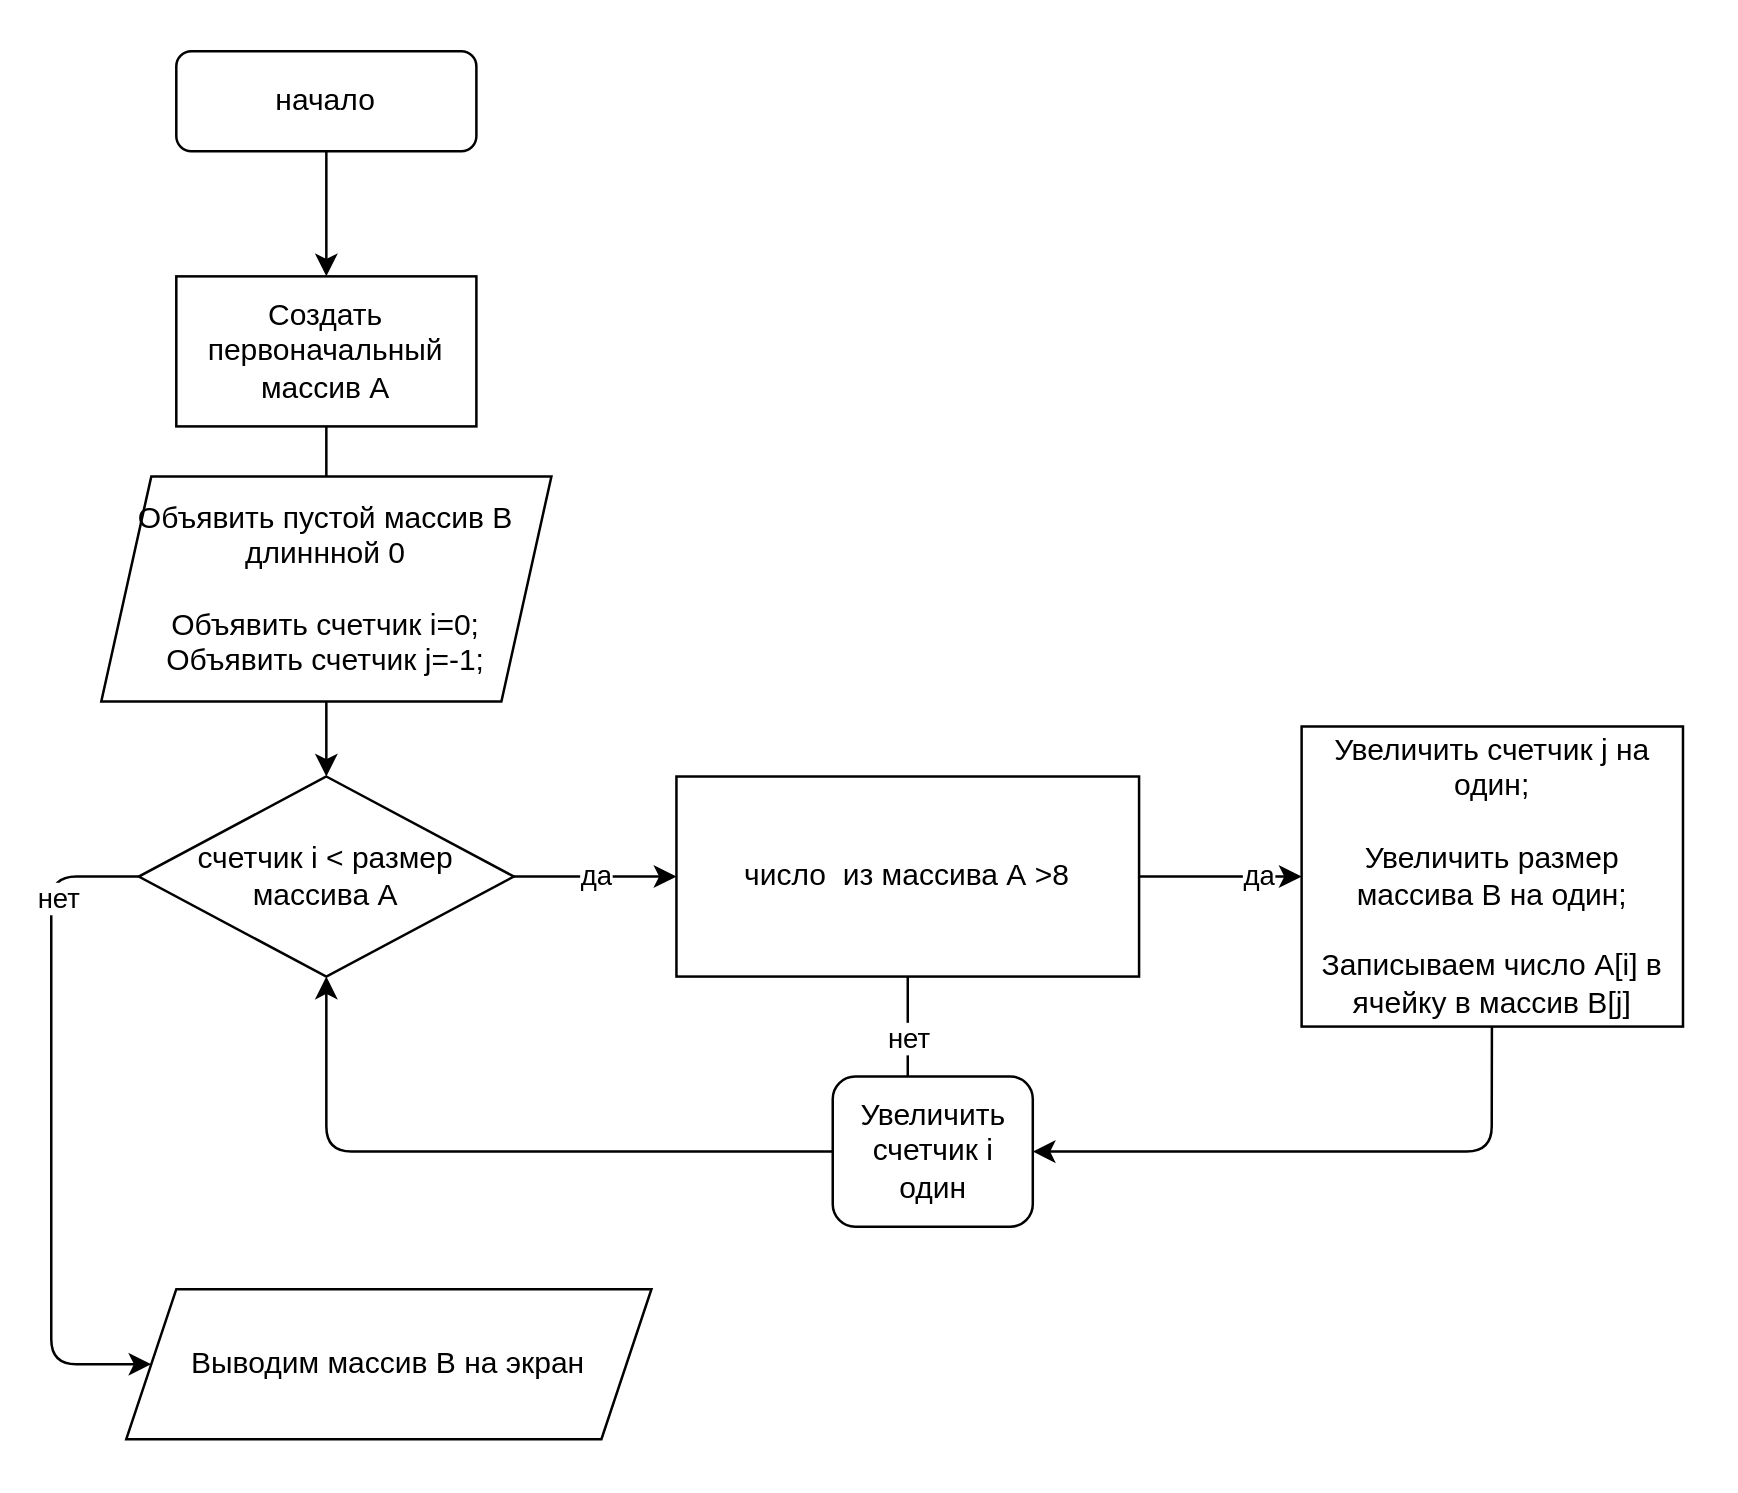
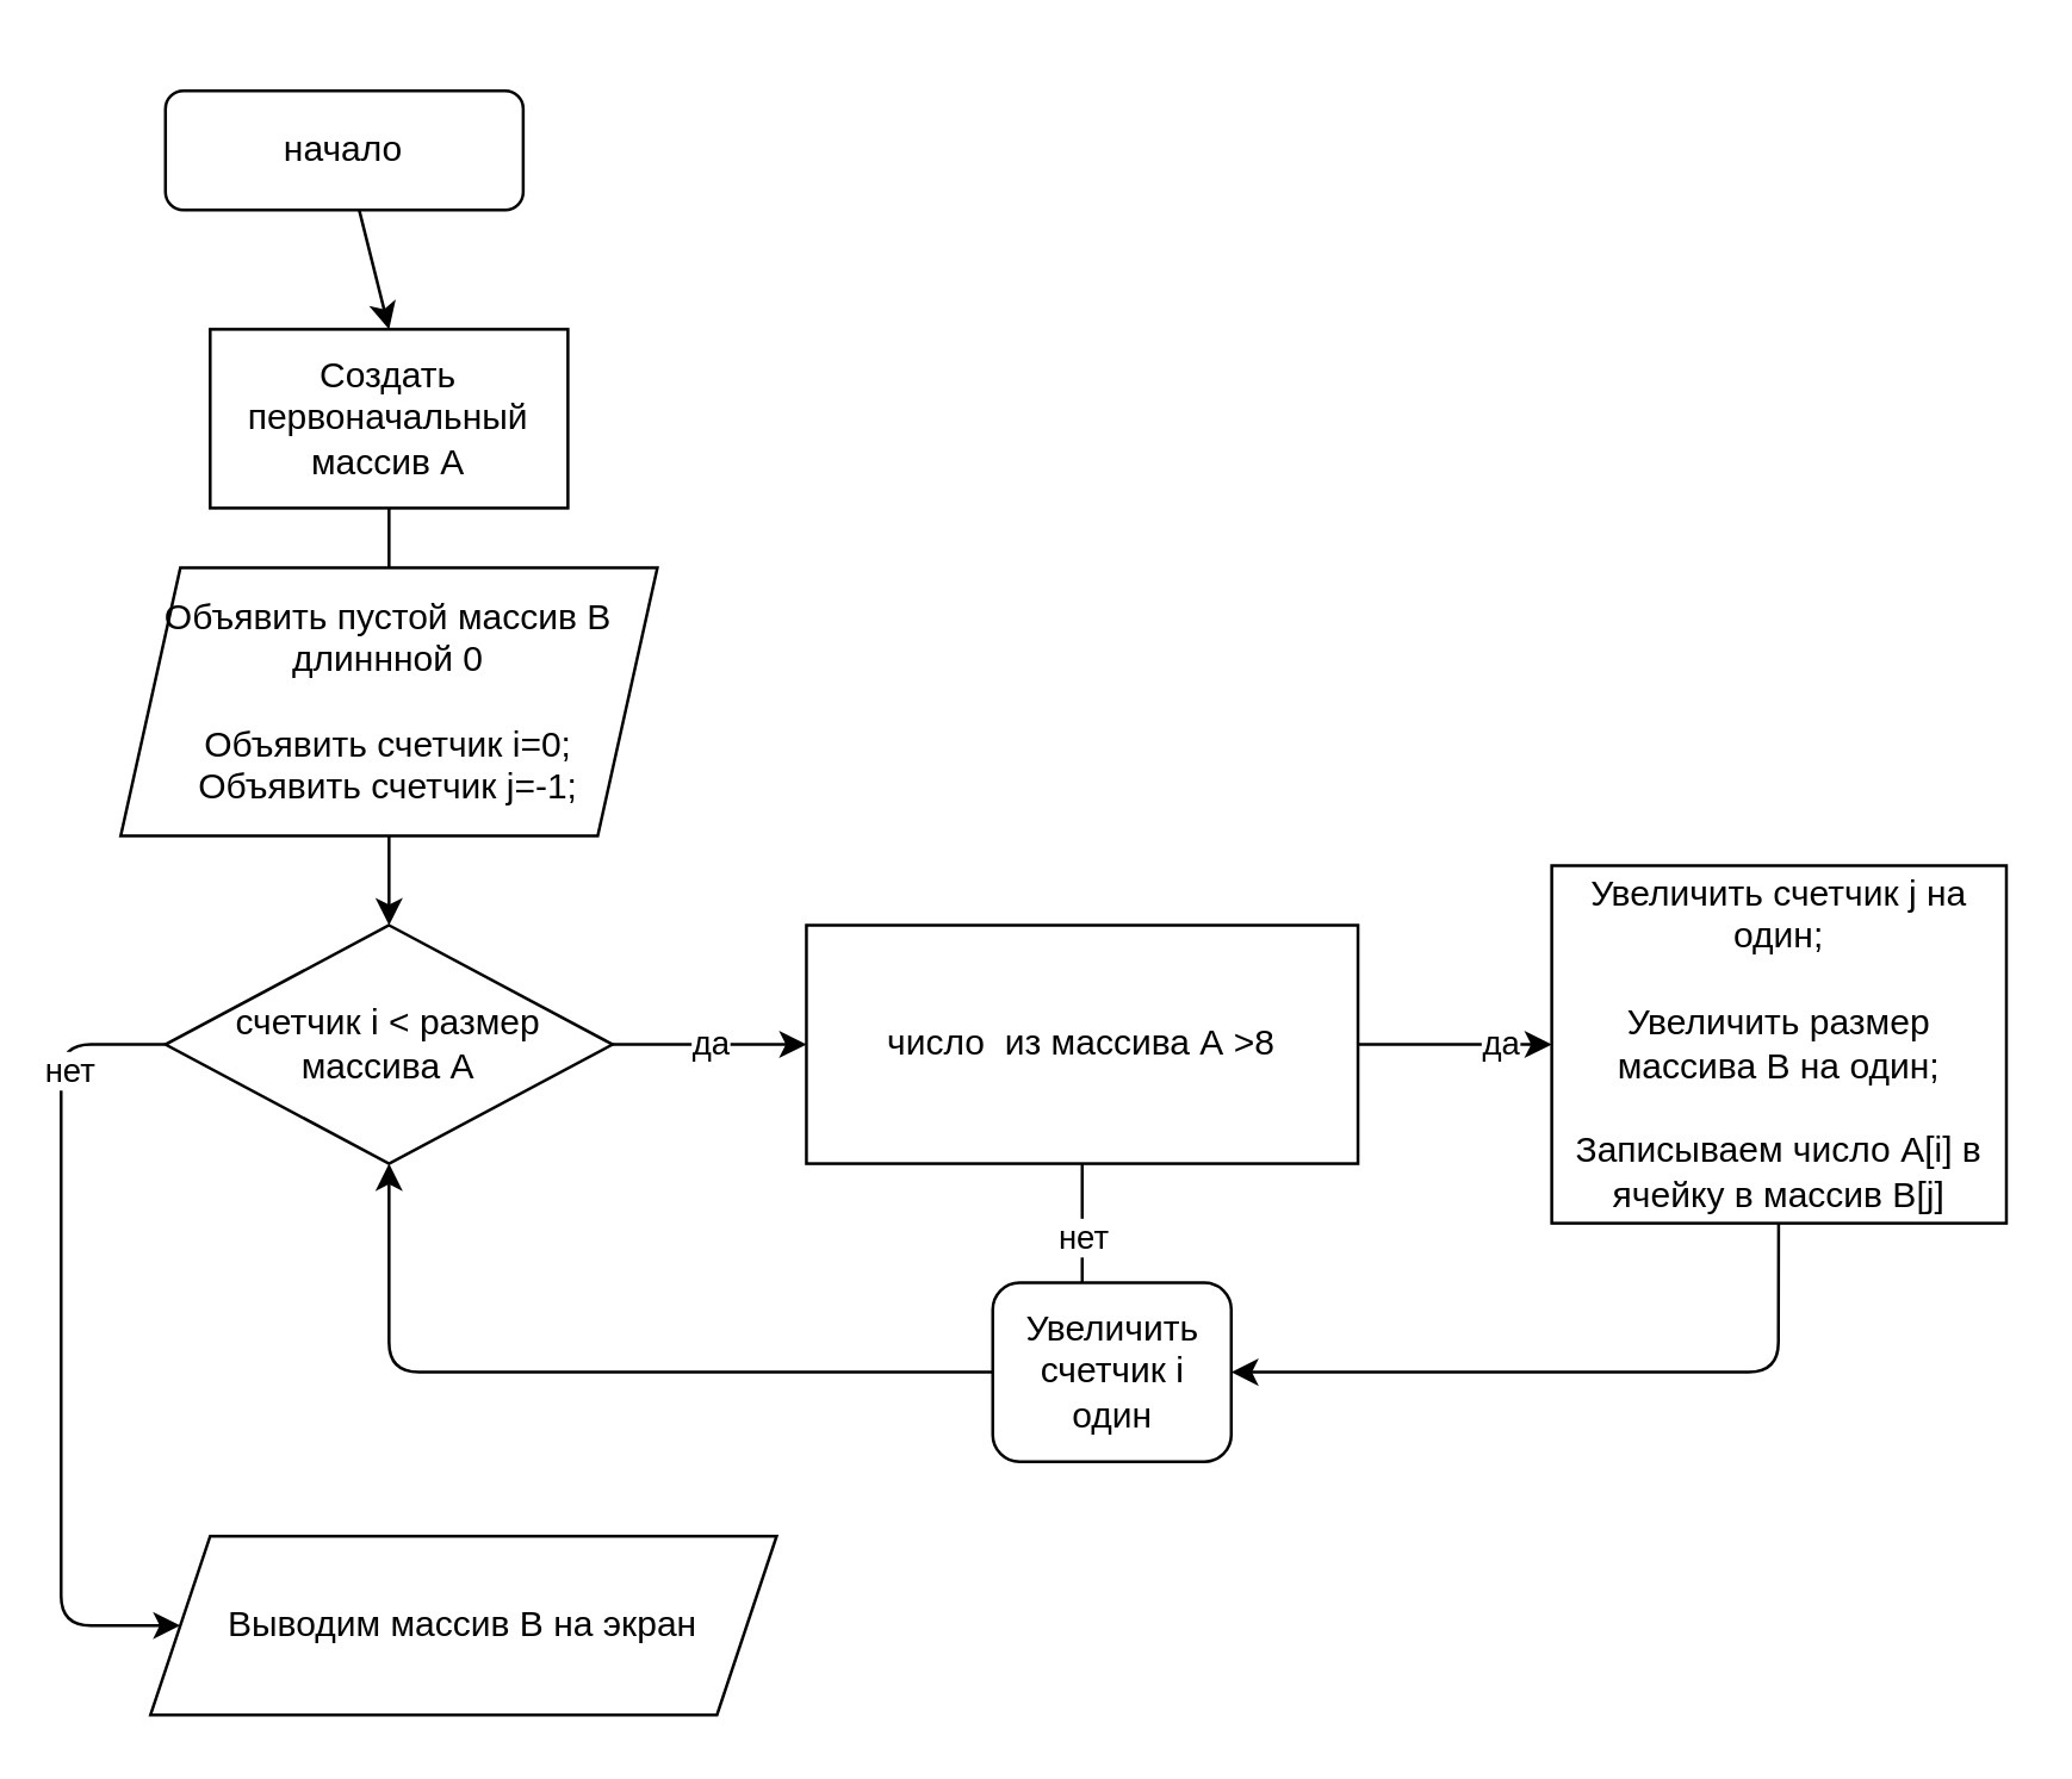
- <mxCell id="3" value="начало" style="rounded=1;whiteSpace=wrap;html=1;" vertex="1" parent="1"><mxGeometry x="70" y="20" width="120" height="40" as="geometry" /></mxCell>
+ <mxCell id="3" value="начало" style="rounded=1;whiteSpace=wrap;html=1;" vertex="1" parent="1"><mxGeometry x="55" y="30" width="120" height="40" as="geometry" /></mxCell>
